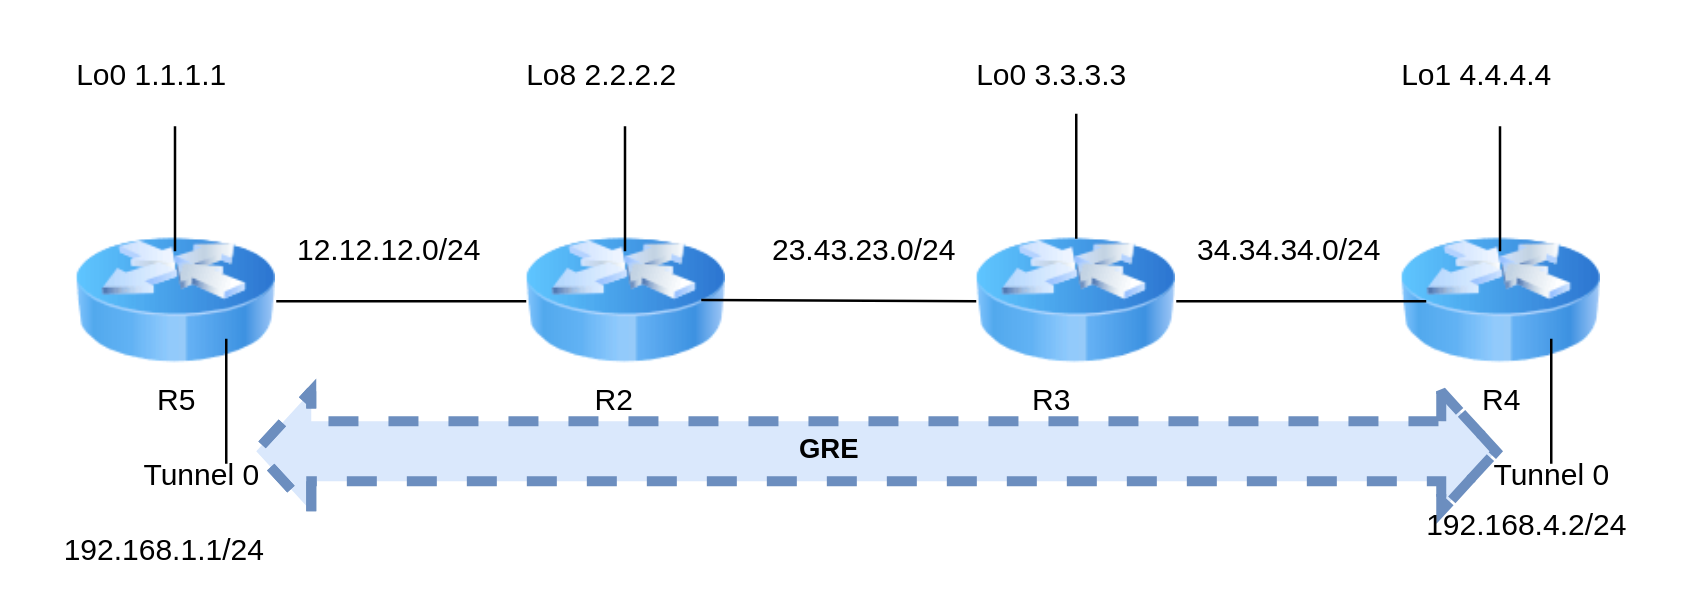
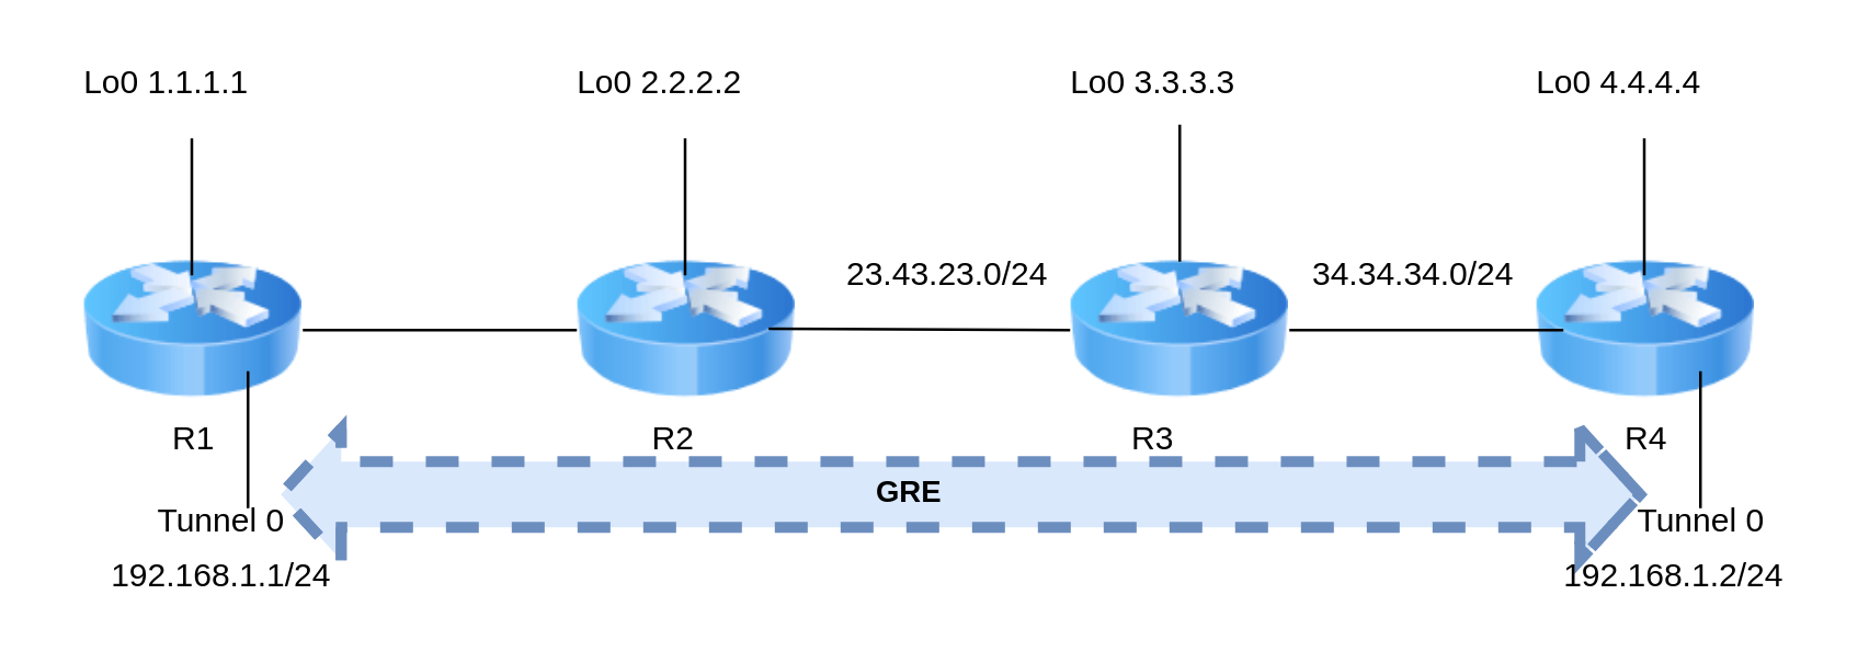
- <mxCell id="21" value="Lo8 2.2.2.2" style="text;html=1;align=center;verticalAlign=middle;resizable=0;points=[];autosize=1;strokeColor=none;fillColor=none;" vertex="1" parent="1"><mxGeometry x="200" y="20" width="80" height="20" as="geometry" /></mxCell>
+ <mxCell id="21" value="Lo0 2.2.2.2" style="text;html=1;align=center;verticalAlign=middle;resizable=0;points=[];autosize=1;strokeColor=none;fillColor=none;" vertex="1" parent="1"><mxGeometry x="200" y="20" width="80" height="20" as="geometry" /></mxCell>
- <mxCell id="23" value="Lo1 4.4.4.4" style="text;html=1;align=center;verticalAlign=middle;resizable=0;points=[];autosize=1;strokeColor=none;fillColor=none;" vertex="1" parent="1"><mxGeometry x="550" y="20" width="80" height="20" as="geometry" /></mxCell>
+ <mxCell id="23" value="Lo0 4.4.4.4" style="text;html=1;align=center;verticalAlign=middle;resizable=0;points=[];autosize=1;strokeColor=none;fillColor=none;" vertex="1" parent="1"><mxGeometry x="550" y="20" width="80" height="20" as="geometry" /></mxCell>
- <mxCell id="13" value="12.12.12.0/24" style="text;html=1;align=center;verticalAlign=middle;resizable=0;points=[];autosize=1;strokeColor=none;fillColor=none;" vertex="1" parent="1"><mxGeometry x="110" y="90" width="90" height="20" as="geometry" /></mxCell>
- <mxCell id="9" value="R5" style="text;html=1;align=center;verticalAlign=middle;resizable=0;points=[];autosize=1;strokeColor=none;fillColor=none;" vertex="1" parent="1"><mxGeometry x="55" y="150" width="30" height="20" as="geometry" /></mxCell>
+ <mxCell id="9" value="R1" style="text;html=1;align=center;verticalAlign=middle;resizable=0;points=[];autosize=1;strokeColor=none;fillColor=none;" vertex="1" parent="1"><mxGeometry x="55" y="150" width="30" height="20" as="geometry" /></mxCell>
- <mxCell id="31" value="192.168.4.2/24" style="text;html=1;align=center;verticalAlign=middle;resizable=0;points=[];autosize=1;strokeColor=none;fillColor=none;" vertex="1" parent="1"><mxGeometry x="560" y="200" width="100" height="20" as="geometry" /></mxCell>
+ <mxCell id="31" value="192.168.1.2/24" style="text;html=1;align=center;verticalAlign=middle;resizable=0;points=[];autosize=1;strokeColor=none;fillColor=none;" vertex="1" parent="1"><mxGeometry x="560" y="200" width="100" height="20" as="geometry" /></mxCell>
- <mxCell id="30" value="192.168.1.1/24" style="text;html=1;align=center;verticalAlign=middle;resizable=0;points=[];autosize=1;strokeColor=none;fillColor=none;" vertex="1" parent="1"><mxGeometry x="15" y="210" width="100" height="20" as="geometry" /></mxCell>
+ <mxCell id="30" value="192.168.1.1/24" style="text;html=1;align=center;verticalAlign=middle;resizable=0;points=[];autosize=1;strokeColor=none;fillColor=none;" vertex="1" parent="1"><mxGeometry x="30" y="200" width="100" height="20" as="geometry" /></mxCell>
